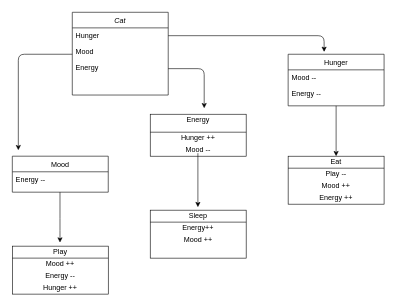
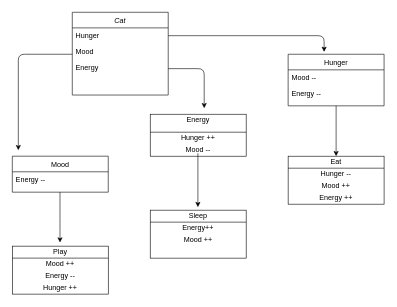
- <mxCell id="13" value="Play --" style="text;html=1;strokeColor=none;fillColor=none;align=center;verticalAlign=middle;whiteSpace=wrap;rounded=0;" vertex="1" parent="1"><mxGeometry x="480" y="280" width="160" height="20" as="geometry" /></mxCell>
+ <mxCell id="13" value="Hunger --" style="text;html=1;strokeColor=none;fillColor=none;align=center;verticalAlign=middle;whiteSpace=wrap;rounded=0;" vertex="1" parent="1"><mxGeometry x="480" y="280" width="160" height="20" as="geometry" /></mxCell>
